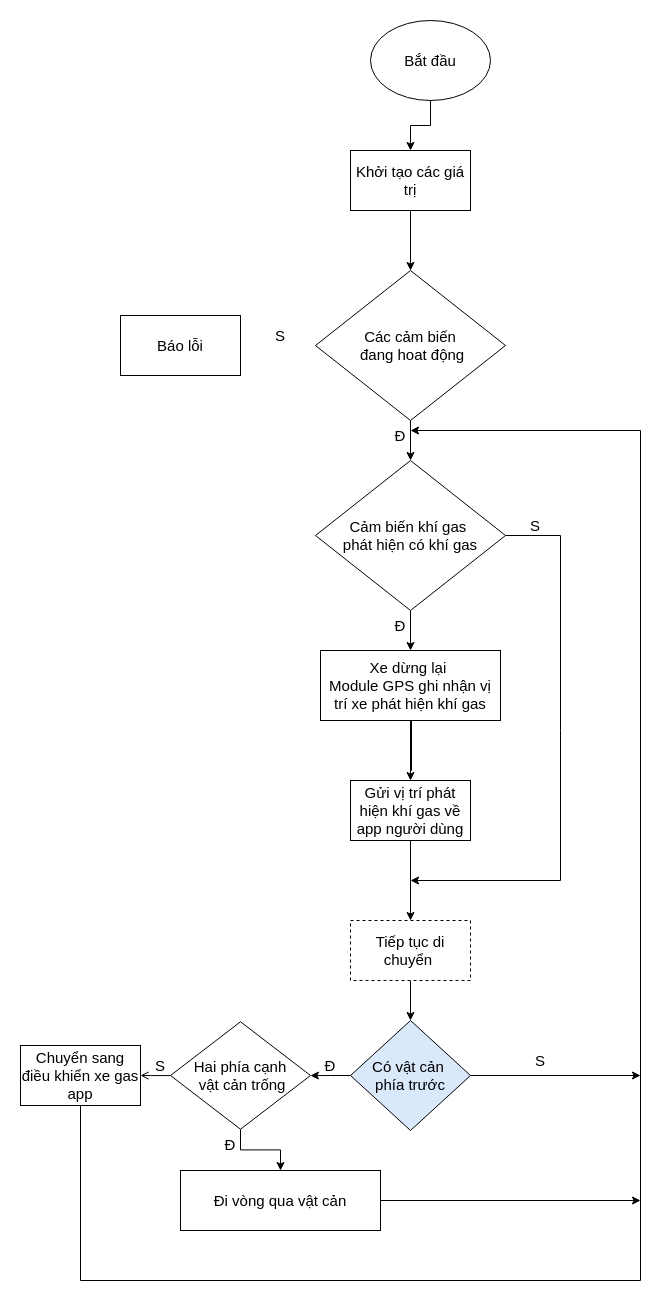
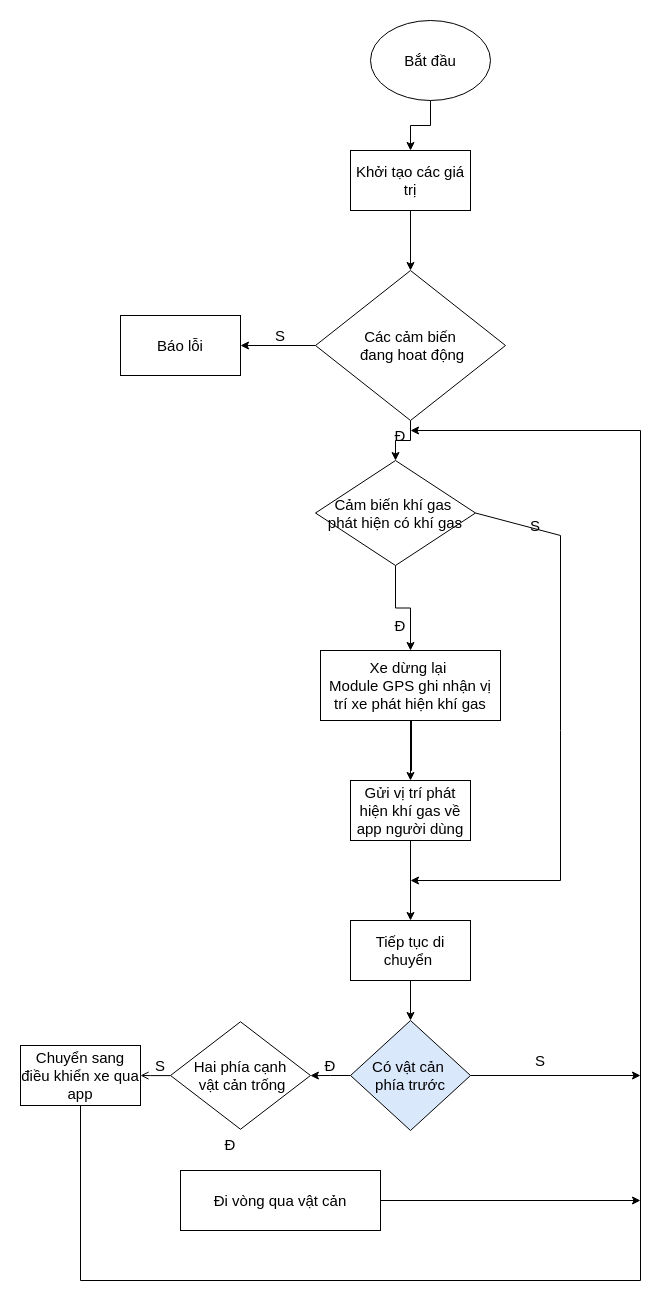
+ <mxCell id="6" value="" style="edgeStyle=orthogonalEdgeStyle;rounded=0;orthogonalLoop=1;jettySize=auto;html=1;fontSize=15;" parent="1" source="8" target="9" edge="1"><mxGeometry relative="1" as="geometry" /></mxCell>
- <mxCell id="12" value="Cảm biến khí gas&amp;nbsp;&lt;div style=&quot;font-size: 15px;&quot;&gt;phát hiện có khí gas&lt;/div&gt;" style="rhombus;whiteSpace=wrap;html=1;fontSize=15;" parent="1" vertex="1"><mxGeometry x="315" y="460" width="190" height="150" as="geometry" /></mxCell>
+ <mxCell id="12" value="Cảm biến khí gas&amp;nbsp;&lt;div style=&quot;font-size: 15px;&quot;&gt;phát hiện có khí gas&lt;/div&gt;" style="rhombus;whiteSpace=wrap;html=1;fontSize=15;" parent="1" vertex="1"><mxGeometry x="315" y="460" width="160" height="105" as="geometry" /></mxCell>
- <mxCell id="16" value="Tiếp tục di chuyển&amp;nbsp;" style="whiteSpace=wrap;html=1;fontSize=15;dashed=1;" parent="1" vertex="1"><mxGeometry x="350" y="920" width="120" height="60" as="geometry" /></mxCell>
+ <mxCell id="16" value="Tiếp tục di chuyển&amp;nbsp;" style="whiteSpace=wrap;html=1;fontSize=15;" parent="1" vertex="1"><mxGeometry x="350" y="920" width="120" height="60" as="geometry" /></mxCell>
- <mxCell id="28" value="Chuyển sang điều khiển xe gas app" style="whiteSpace=wrap;html=1;fontSize=15;" parent="1" vertex="1"><mxGeometry x="20" y="1045" width="120" height="60" as="geometry" /></mxCell>
+ <mxCell id="28" value="Chuyển sang điều khiển xe qua app" style="whiteSpace=wrap;html=1;fontSize=15;" parent="1" vertex="1"><mxGeometry x="20" y="1045" width="120" height="60" as="geometry" /></mxCell>
- <mxCell id="24" value="" style="edgeStyle=orthogonalEdgeStyle;rounded=0;orthogonalLoop=1;jettySize=auto;html=1;fontSize=15;" parent="1" source="26" target="27" edge="1"><mxGeometry relative="1" as="geometry" /></mxCell>
